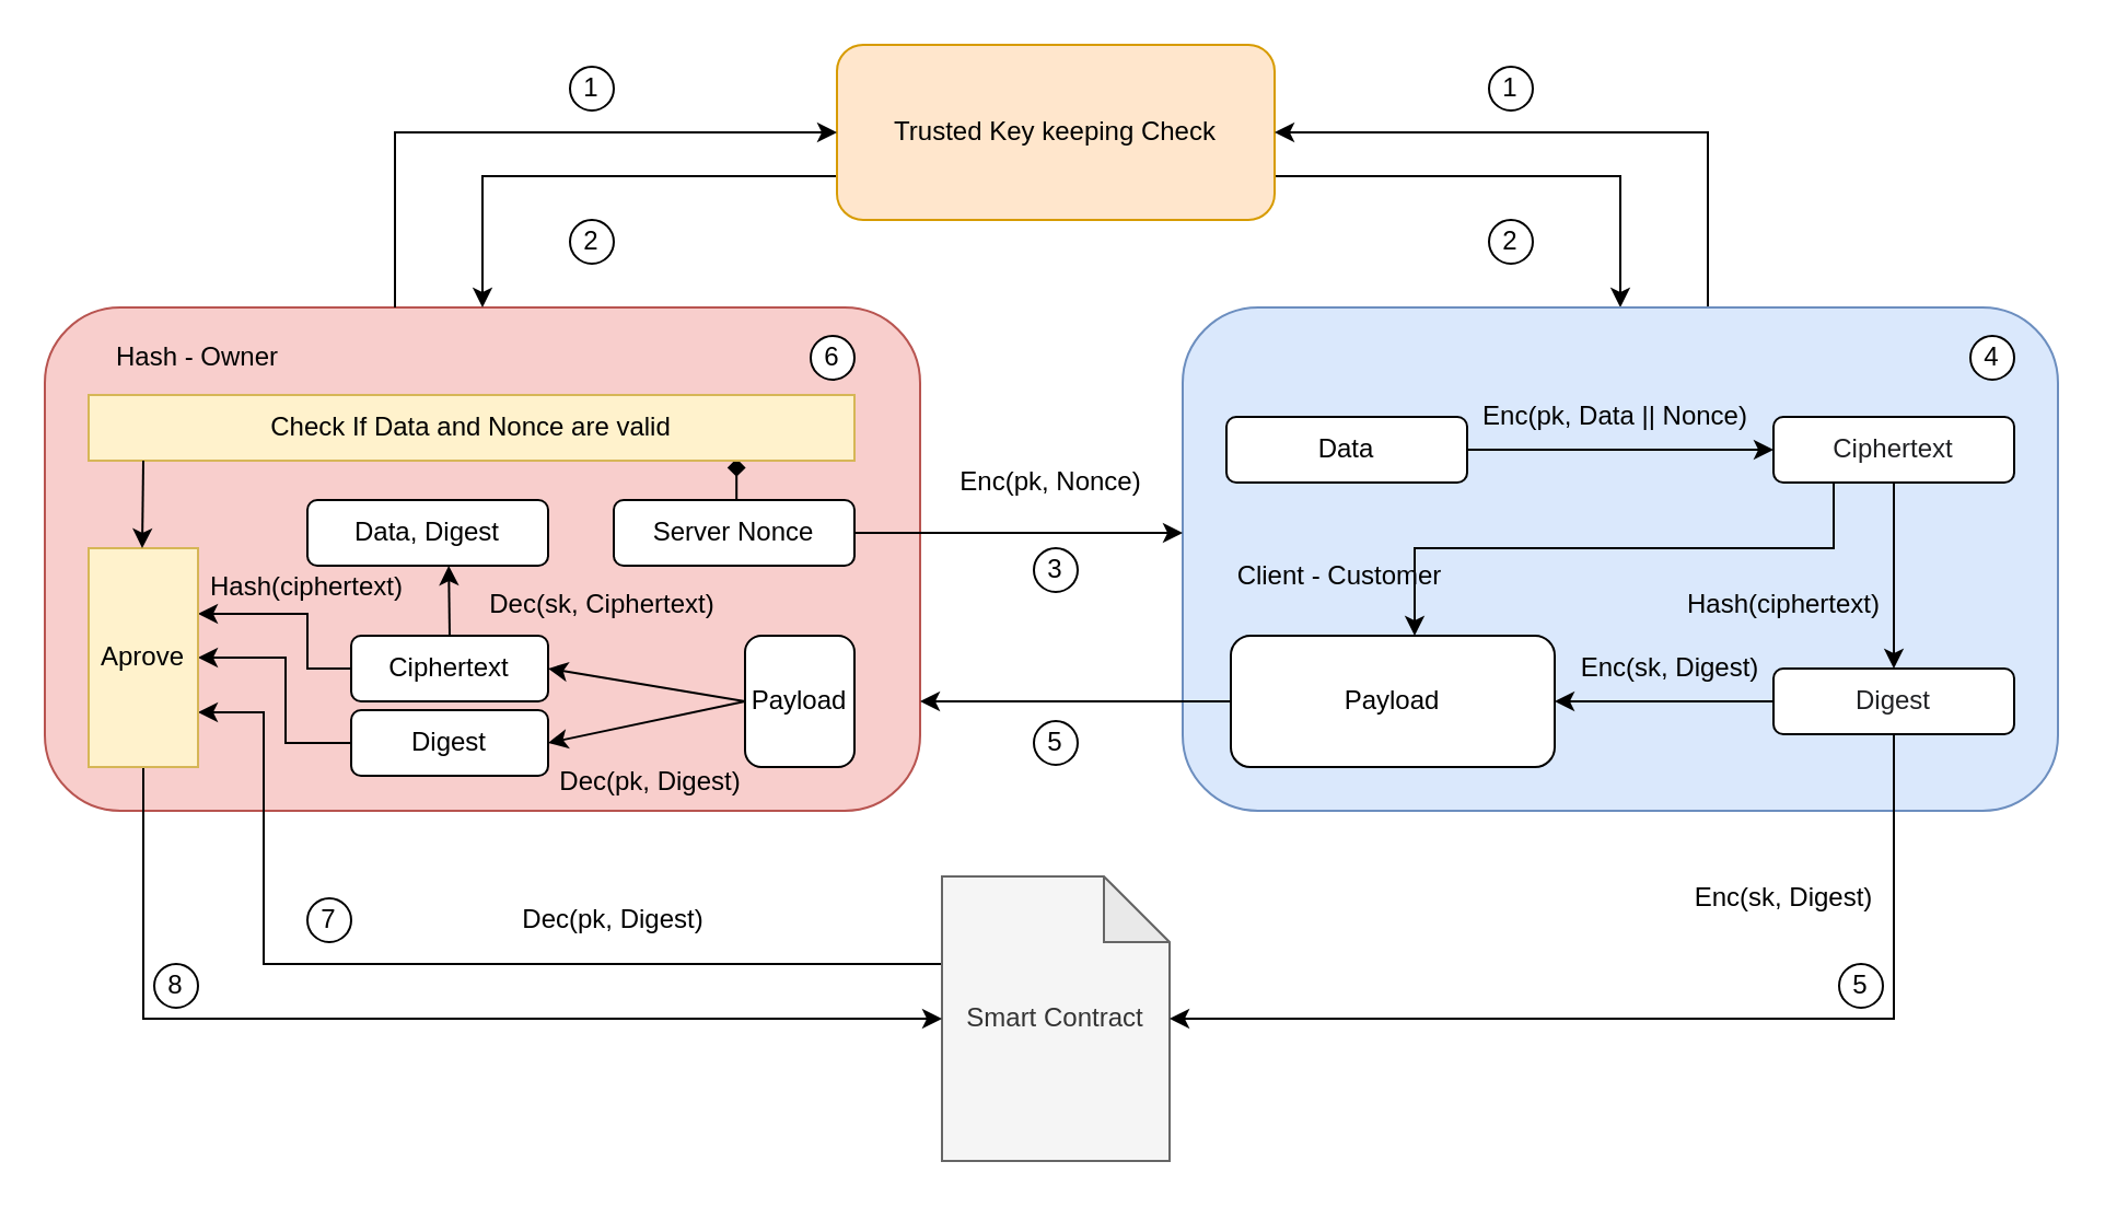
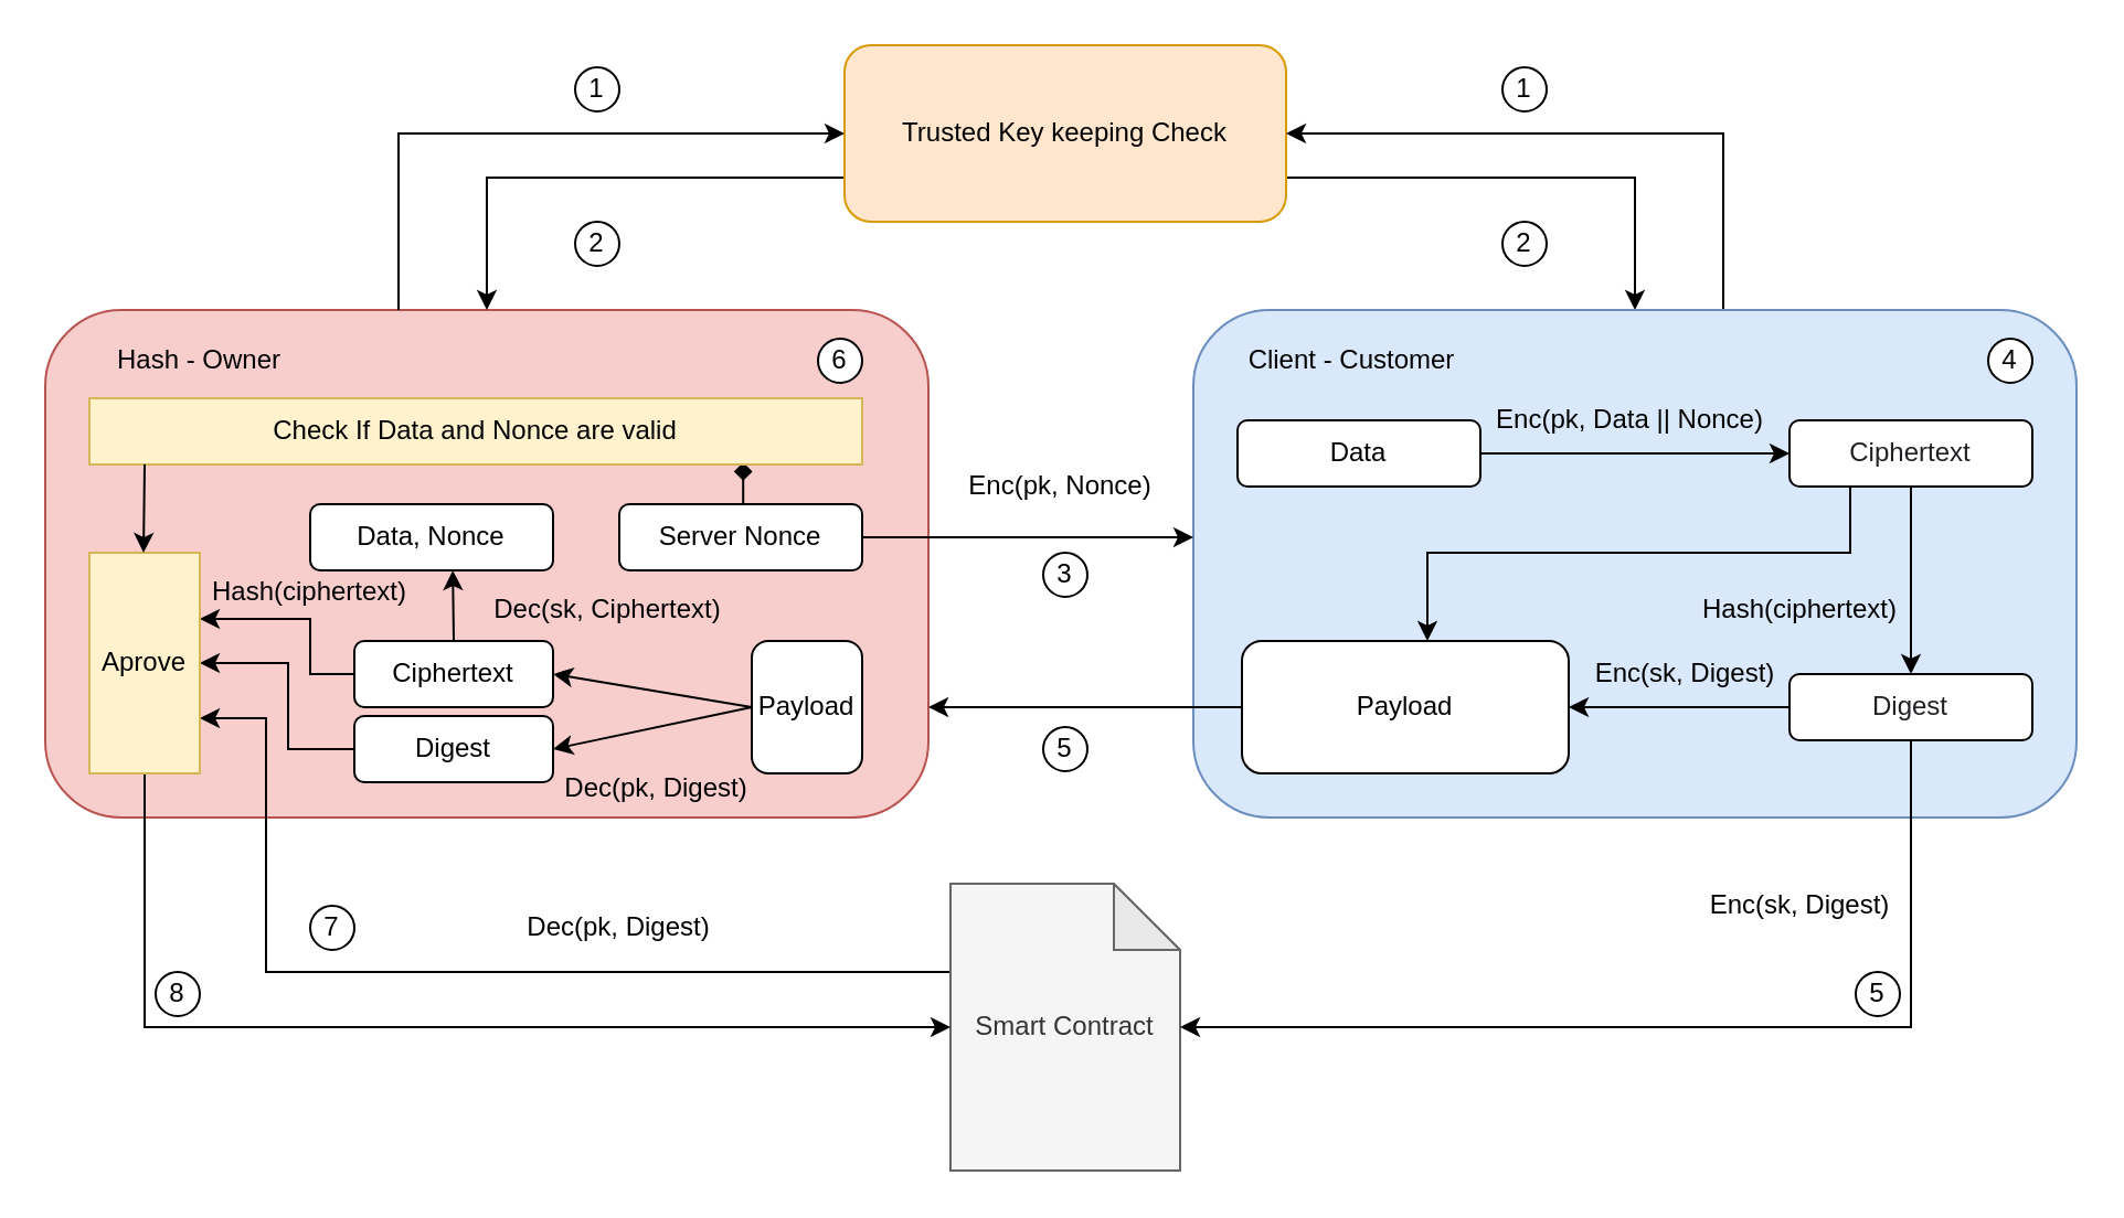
- <mxCell id="34" value="Data, Digest" style="rounded=1;whiteSpace=wrap;html=1;" vertex="1" parent="1"><mxGeometry x="140" y="228" width="110" height="30" as="geometry" /></mxCell>
+ <mxCell id="34" value="Data, Nonce" style="rounded=1;whiteSpace=wrap;html=1;" vertex="1" parent="1"><mxGeometry x="140" y="228" width="110" height="30" as="geometry" /></mxCell>
- <mxCell id="10" value="Client - Customer" style="text;html=1;strokeColor=none;fillColor=none;align=center;verticalAlign=middle;whiteSpace=wrap;rounded=0;" vertex="1" parent="1"><mxGeometry x="562" y="253" width="100" height="20" as="geometry" /></mxCell>
+ <mxCell id="10" value="Client - Customer" style="text;html=1;strokeColor=none;fillColor=none;align=center;verticalAlign=middle;whiteSpace=wrap;rounded=0;" vertex="1" parent="1"><mxGeometry x="562" y="153" width="100" height="20" as="geometry" /></mxCell>
